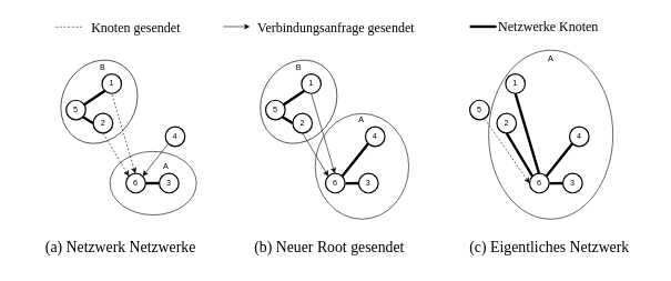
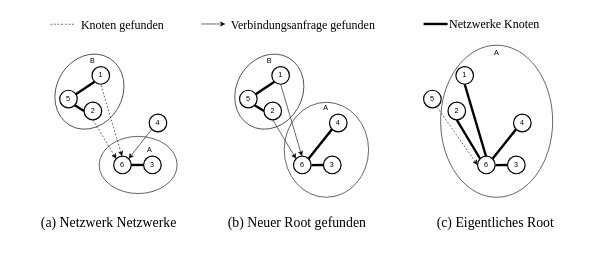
- <mxCell id="49" value="&lt;font style=&quot;font-size: 20px&quot; face=&quot;Times New Roman&quot;&gt;Knoten gesendet&lt;/font&gt;" style="text;html=1;strokeColor=none;fillColor=none;align=center;verticalAlign=middle;whiteSpace=wrap;rounded=0;" vertex="1" parent="1"><mxGeometry x="128.9" y="30" width="150" height="20" as="geometry" /></mxCell>
+ <mxCell id="49" value="&lt;font style=&quot;font-size: 20px&quot; face=&quot;Times New Roman&quot;&gt;Knoten gefunden&lt;/font&gt;" style="text;html=1;strokeColor=none;fillColor=none;align=center;verticalAlign=middle;whiteSpace=wrap;rounded=0;" vertex="1" parent="1"><mxGeometry x="128.9" y="30" width="150" height="20" as="geometry" /></mxCell>
- <mxCell id="52" value="&lt;font style=&quot;font-size: 20px&quot; face=&quot;Times New Roman&quot;&gt;Verbindungsanfrage gesendet&lt;/font&gt;" style="text;html=1;strokeColor=none;fillColor=none;align=center;verticalAlign=middle;whiteSpace=wrap;rounded=0;" vertex="1" parent="1"><mxGeometry x="375.4" y="30" width="260" height="20" as="geometry" /></mxCell>
+ <mxCell id="52" value="&lt;font style=&quot;font-size: 20px&quot; face=&quot;Times New Roman&quot;&gt;Verbindungsanfrage gefunden&lt;/font&gt;" style="text;html=1;strokeColor=none;fillColor=none;align=center;verticalAlign=middle;whiteSpace=wrap;rounded=0;" vertex="1" parent="1"><mxGeometry x="375.4" y="30" width="260" height="20" as="geometry" /></mxCell>
- <mxCell id="21" value="&lt;font face=&quot;Times New Roman&quot; style=&quot;font-size: 23px&quot;&gt;(b) Neuer Root gesendet&lt;/font&gt;" style="text;whiteSpace=wrap;html=1;fontSize=23;fontFamily=Courier New;fontColor=#000000;align=center;" vertex="1" parent="1"><mxGeometry x="335.4" y="350" width="320" height="40" as="geometry" /></mxCell>
+ <mxCell id="21" value="&lt;font face=&quot;Times New Roman&quot; style=&quot;font-size: 23px&quot;&gt;(b) Neuer Root gefunden&lt;/font&gt;" style="text;whiteSpace=wrap;html=1;fontSize=23;fontFamily=Courier New;fontColor=#000000;align=center;" vertex="1" parent="1"><mxGeometry x="335.4" y="350" width="320" height="40" as="geometry" /></mxCell>
- <mxCell id="37" value="&lt;font face=&quot;Times New Roman&quot; style=&quot;font-size: 23px&quot;&gt;(c) Eigentliches Netzwerk&lt;/font&gt;" style="text;whiteSpace=wrap;html=1;fontSize=23;fontFamily=Courier New;fontColor=#000000;align=center;" vertex="1" parent="1"><mxGeometry x="666.33" y="350" width="320" height="40" as="geometry" /></mxCell>
+ <mxCell id="37" value="&lt;font face=&quot;Times New Roman&quot; style=&quot;font-size: 23px&quot;&gt;(c) Eigentliches Root&lt;/font&gt;" style="text;whiteSpace=wrap;html=1;fontSize=23;fontFamily=Courier New;fontColor=#000000;align=center;" vertex="1" parent="1"><mxGeometry x="666.33" y="350" width="320" height="40" as="geometry" /></mxCell>
